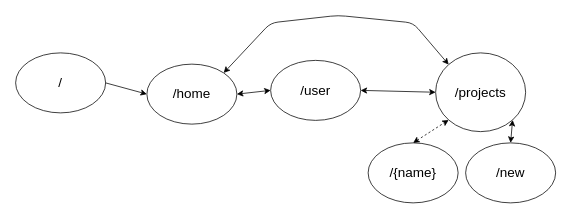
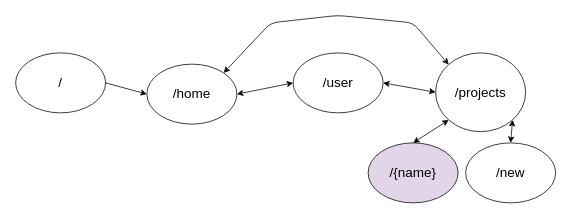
- <mxCell id="5" value="&lt;font style=&quot;font-size: 18px&quot;&gt;/user&lt;/font&gt;" style="ellipse;whiteSpace=wrap;html=1;" parent="1" vertex="1"><mxGeometry x="360" y="80" width="120" height="80" as="geometry" /></mxCell>
+ <mxCell id="5" value="&lt;font style=&quot;font-size: 18px&quot;&gt;/user&lt;/font&gt;" style="ellipse;whiteSpace=wrap;html=1;" parent="1" vertex="1"><mxGeometry x="390" y="70" width="120" height="80" as="geometry" /></mxCell>
- <mxCell id="10" value="" style="endArrow=classic;startArrow=classic;html=1;entryX=0;entryY=1;entryDx=0;entryDy=0;exitX=0.5;exitY=0;exitDx=0;exitDy=0;dashed=1;" edge="1" parent="1" source="12" target="6"><mxGeometry width="50" height="50" relative="1" as="geometry"><mxPoint x="550" y="210" as="sourcePoint" /><mxPoint x="600" y="160" as="targetPoint" /></mxGeometry></mxCell>
+ <mxCell id="10" value="" style="endArrow=classic;startArrow=classic;html=1;entryX=0;entryY=1;entryDx=0;entryDy=0;exitX=0.5;exitY=0;exitDx=0;exitDy=0;" edge="1" parent="1" source="12" target="6"><mxGeometry width="50" height="50" relative="1" as="geometry"><mxPoint x="550" y="210" as="sourcePoint" /><mxPoint x="600" y="160" as="targetPoint" /></mxGeometry></mxCell>
- <mxCell id="12" value="&lt;font style=&quot;font-size: 18px&quot;&gt;/{name}&lt;/font&gt;" style="ellipse;whiteSpace=wrap;html=1;" vertex="1" parent="1"><mxGeometry x="490" y="190" width="120" height="80" as="geometry" /></mxCell>
+ <mxCell id="12" value="&lt;font style=&quot;font-size: 18px&quot;&gt;/{name}&lt;/font&gt;" style="ellipse;whiteSpace=wrap;html=1;fillColor=#e1d5e7;" vertex="1" parent="1"><mxGeometry x="490" y="190" width="120" height="80" as="geometry" /></mxCell>
